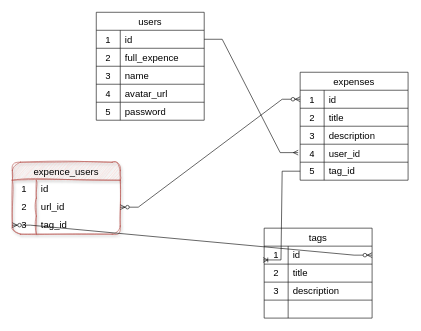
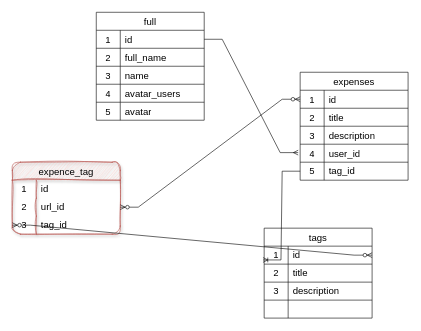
- <mxCell id="2" value="users" style="shape=table;startSize=30;container=1;collapsible=0;childLayout=tableLayout;fixedRows=0;rowLines=1;fontStyle=0;strokeColor=default;fontSize=16;columnLines=1;resizeLast=0;resizeLastRow=0;swimlaneHead=1;" parent="1" vertex="1"><mxGeometry x="160" y="20" width="180" height="180" as="geometry" /></mxCell>
+ <mxCell id="2" value="full" style="shape=table;startSize=30;container=1;collapsible=0;childLayout=tableLayout;fixedRows=0;rowLines=1;fontStyle=0;strokeColor=default;fontSize=16;columnLines=1;resizeLast=0;resizeLastRow=0;swimlaneHead=1;" parent="1" vertex="1"><mxGeometry x="160" y="20" width="180" height="180" as="geometry" /></mxCell>
- <mxCell id="8" value="full_expence" style="shape=partialRectangle;html=1;whiteSpace=wrap;connectable=0;fillColor=none;top=0;left=0;bottom=0;right=0;align=left;spacingLeft=6;overflow=hidden;strokeColor=inherit;fontSize=16;" parent="6" vertex="1"><mxGeometry x="40" width="140" height="30" as="geometry"><mxRectangle width="140" height="30" as="alternateBounds" /></mxGeometry></mxCell>
+ <mxCell id="8" value="full_name" style="shape=partialRectangle;html=1;whiteSpace=wrap;connectable=0;fillColor=none;top=0;left=0;bottom=0;right=0;align=left;spacingLeft=6;overflow=hidden;strokeColor=inherit;fontSize=16;" parent="6" vertex="1"><mxGeometry x="40" width="140" height="30" as="geometry"><mxRectangle width="140" height="30" as="alternateBounds" /></mxGeometry></mxCell>
- <mxCell id="14" value="avatar_url" style="shape=partialRectangle;html=1;whiteSpace=wrap;connectable=0;fillColor=none;top=0;left=0;bottom=0;right=0;align=left;spacingLeft=6;overflow=hidden;strokeColor=inherit;fontSize=16;" parent="12" vertex="1"><mxGeometry x="40" width="140" height="30" as="geometry"><mxRectangle width="140" height="30" as="alternateBounds" /></mxGeometry></mxCell>
+ <mxCell id="14" value="avatar_users" style="shape=partialRectangle;html=1;whiteSpace=wrap;connectable=0;fillColor=none;top=0;left=0;bottom=0;right=0;align=left;spacingLeft=6;overflow=hidden;strokeColor=inherit;fontSize=16;" parent="12" vertex="1"><mxGeometry x="40" width="140" height="30" as="geometry"><mxRectangle width="140" height="30" as="alternateBounds" /></mxGeometry></mxCell>
- <mxCell id="17" value="password" style="shape=partialRectangle;html=1;whiteSpace=wrap;connectable=0;fillColor=none;top=0;left=0;bottom=0;right=0;align=left;spacingLeft=6;overflow=hidden;strokeColor=inherit;fontSize=16;" parent="15" vertex="1"><mxGeometry x="40" width="140" height="30" as="geometry"><mxRectangle width="140" height="30" as="alternateBounds" /></mxGeometry></mxCell>
+ <mxCell id="17" value="avatar" style="shape=partialRectangle;html=1;whiteSpace=wrap;connectable=0;fillColor=none;top=0;left=0;bottom=0;right=0;align=left;spacingLeft=6;overflow=hidden;strokeColor=inherit;fontSize=16;" parent="15" vertex="1"><mxGeometry x="40" width="140" height="30" as="geometry"><mxRectangle width="140" height="30" as="alternateBounds" /></mxGeometry></mxCell>
- <mxCell id="48" value="expence_users" style="shape=table;startSize=30;container=1;collapsible=0;childLayout=tableLayout;fixedRows=1;rowLines=0;fontStyle=0;strokeColor=#b85450;fontSize=16;fillColor=#f8cecc;shadow=1;sketch=1;curveFitting=1;jiggle=2;rounded=1;" parent="1" vertex="1"><mxGeometry x="20" y="270" width="180" height="120" as="geometry" /></mxCell>
+ <mxCell id="48" value="expence_tag" style="shape=table;startSize=30;container=1;collapsible=0;childLayout=tableLayout;fixedRows=1;rowLines=0;fontStyle=0;strokeColor=#b85450;fontSize=16;fillColor=#f8cecc;shadow=1;sketch=1;curveFitting=1;jiggle=2;rounded=1;" parent="1" vertex="1"><mxGeometry x="20" y="270" width="180" height="120" as="geometry" /></mxCell>
